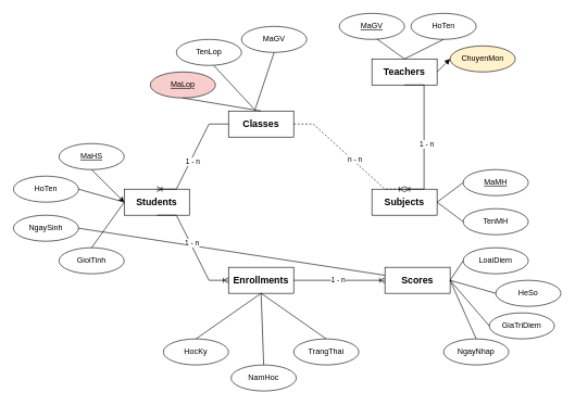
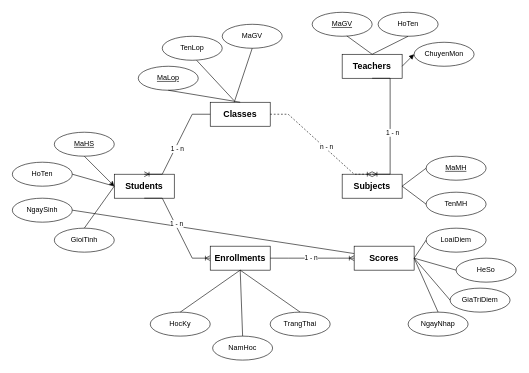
- <mxCell id="22" value="ChuyenMon" style="ellipse;whiteSpace=wrap;html=1;align=center;fillColor=#fff2cc;" vertex="1" parent="1"><mxGeometry x="690" y="70" width="100" height="40" as="geometry" /></mxCell>
+ <mxCell id="22" value="ChuyenMon" style="ellipse;whiteSpace=wrap;html=1;align=center;" vertex="1" parent="1"><mxGeometry x="690" y="70" width="100" height="40" as="geometry" /></mxCell>
- <mxCell id="13" value="&lt;u&gt;MaLop&lt;/u&gt;" style="ellipse;whiteSpace=wrap;html=1;align=center;fillColor=#f8cecc;" vertex="1" parent="1"><mxGeometry x="230" y="110" width="100" height="40" as="geometry" /></mxCell>
+ <mxCell id="13" value="&lt;u&gt;MaLop&lt;/u&gt;" style="ellipse;whiteSpace=wrap;html=1;align=center;" vertex="1" parent="1"><mxGeometry x="230" y="110" width="100" height="40" as="geometry" /></mxCell>
